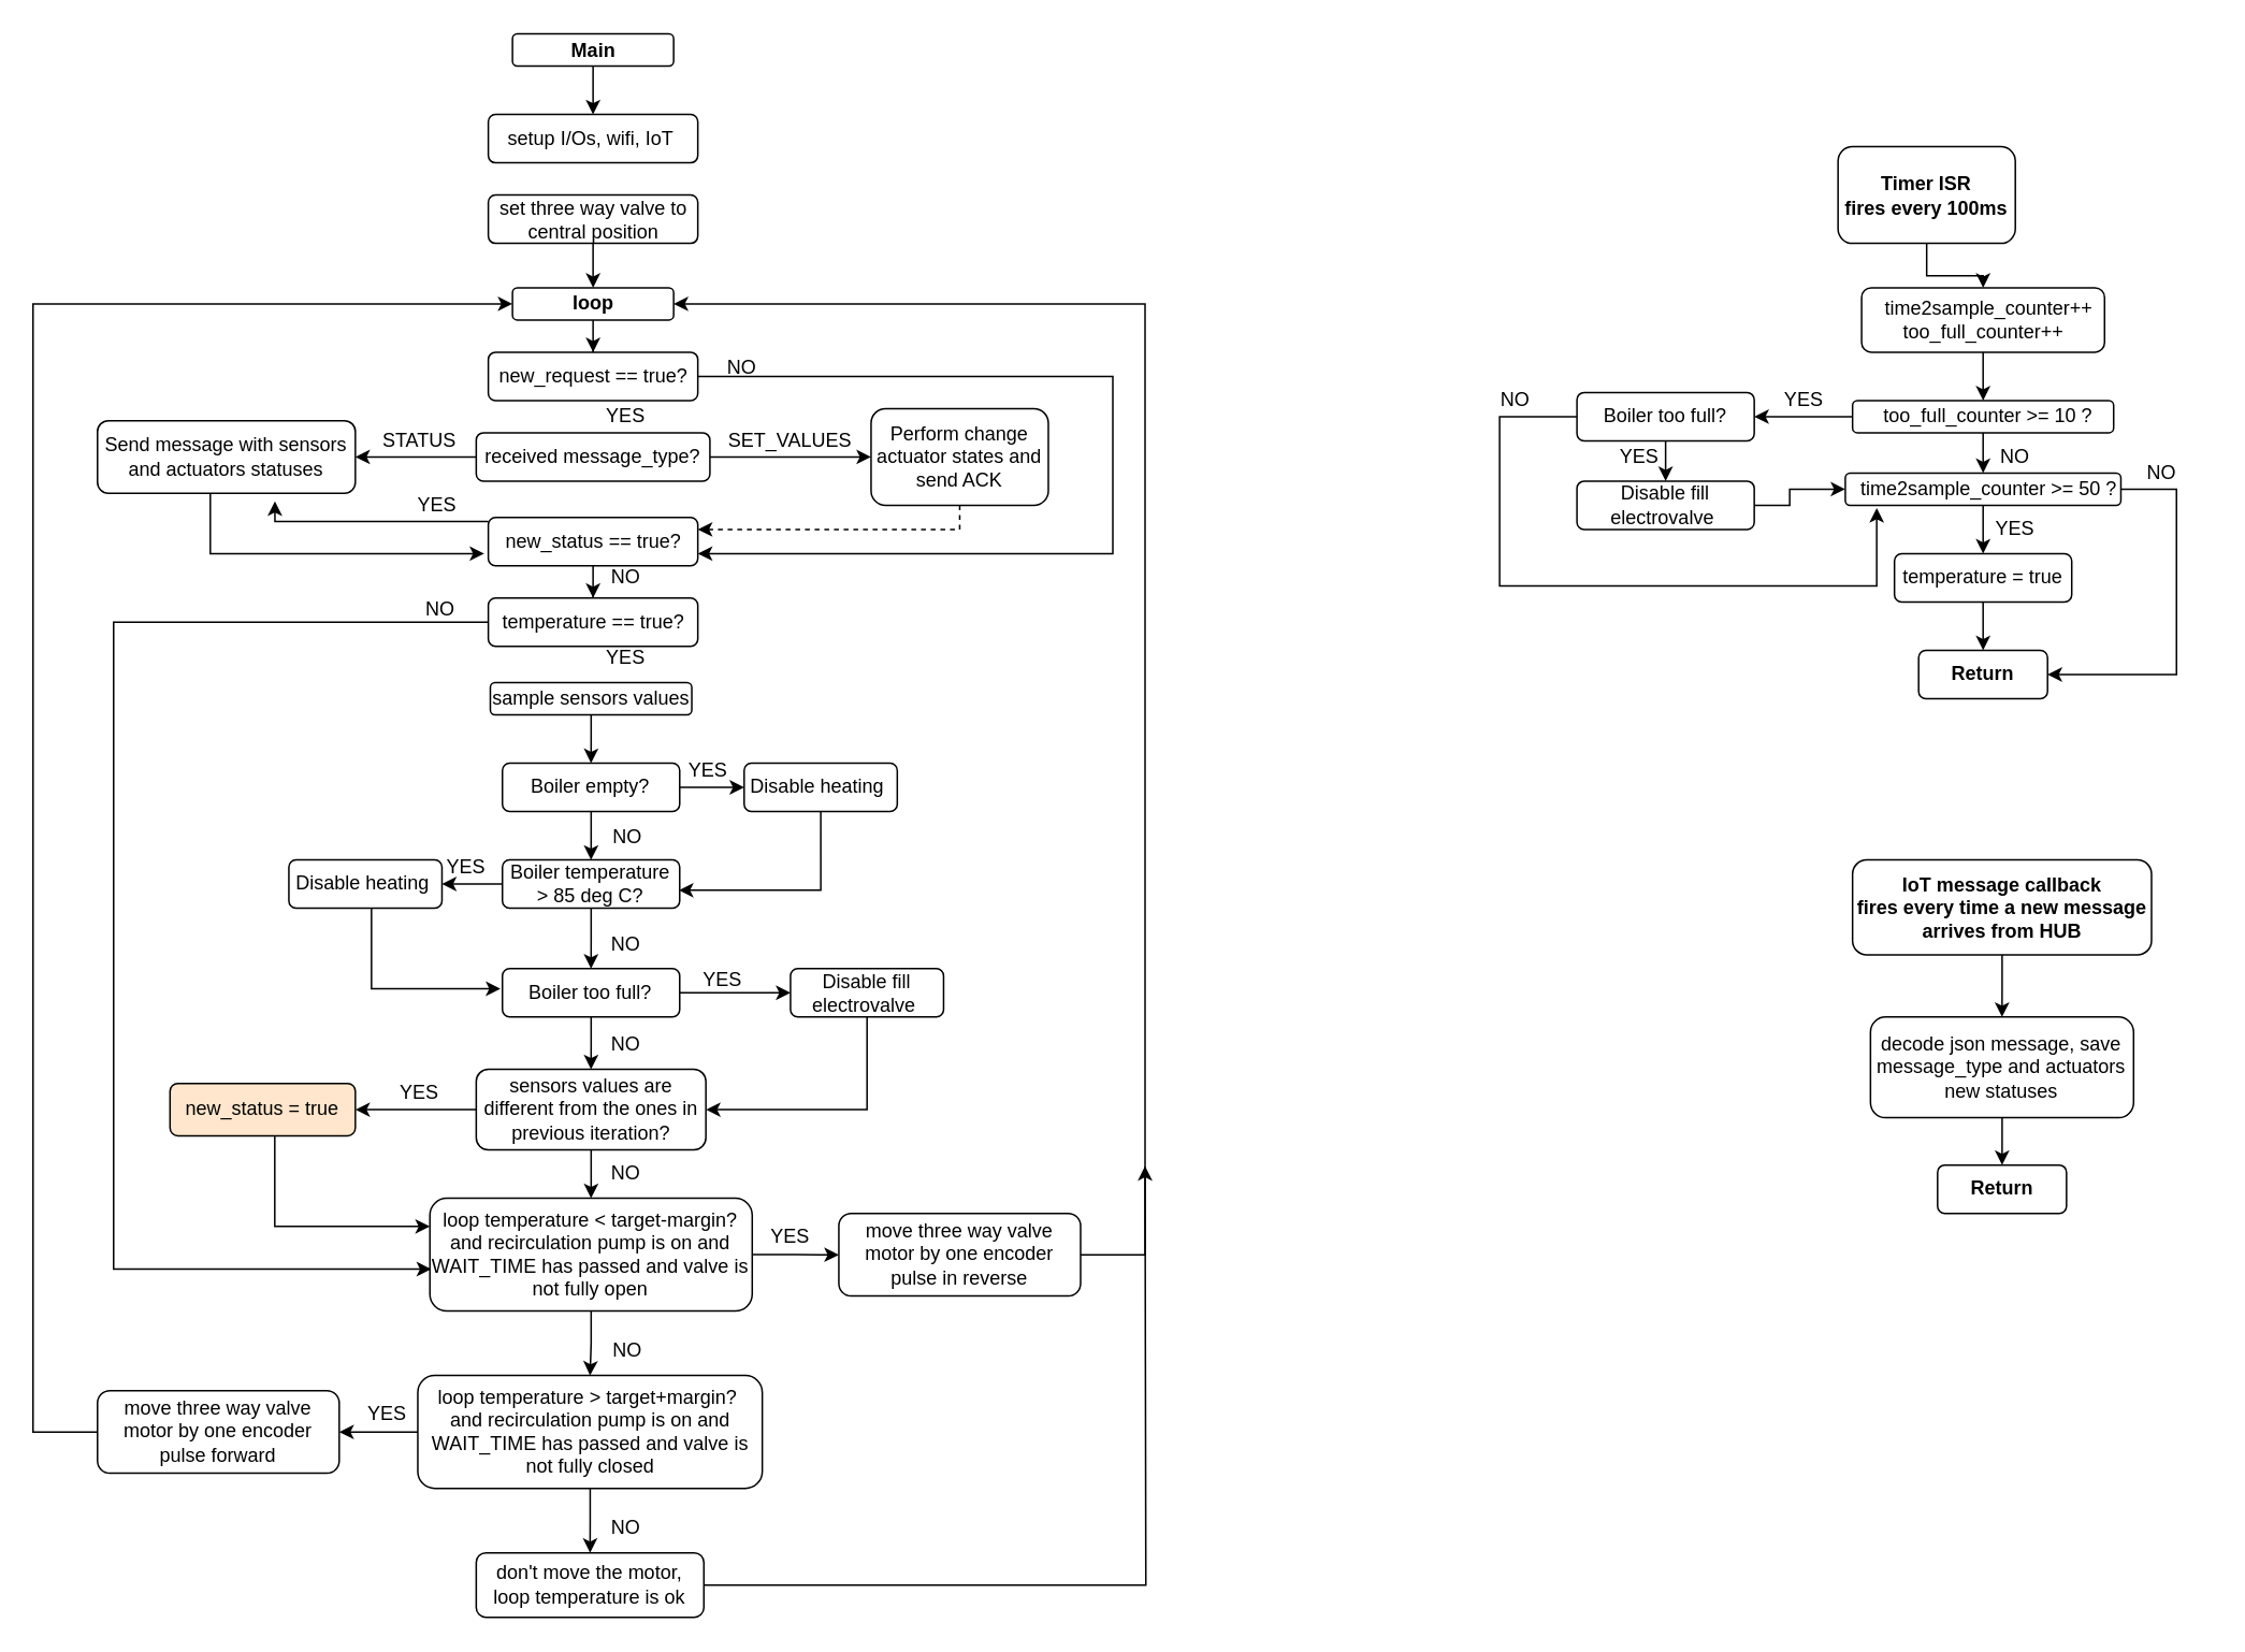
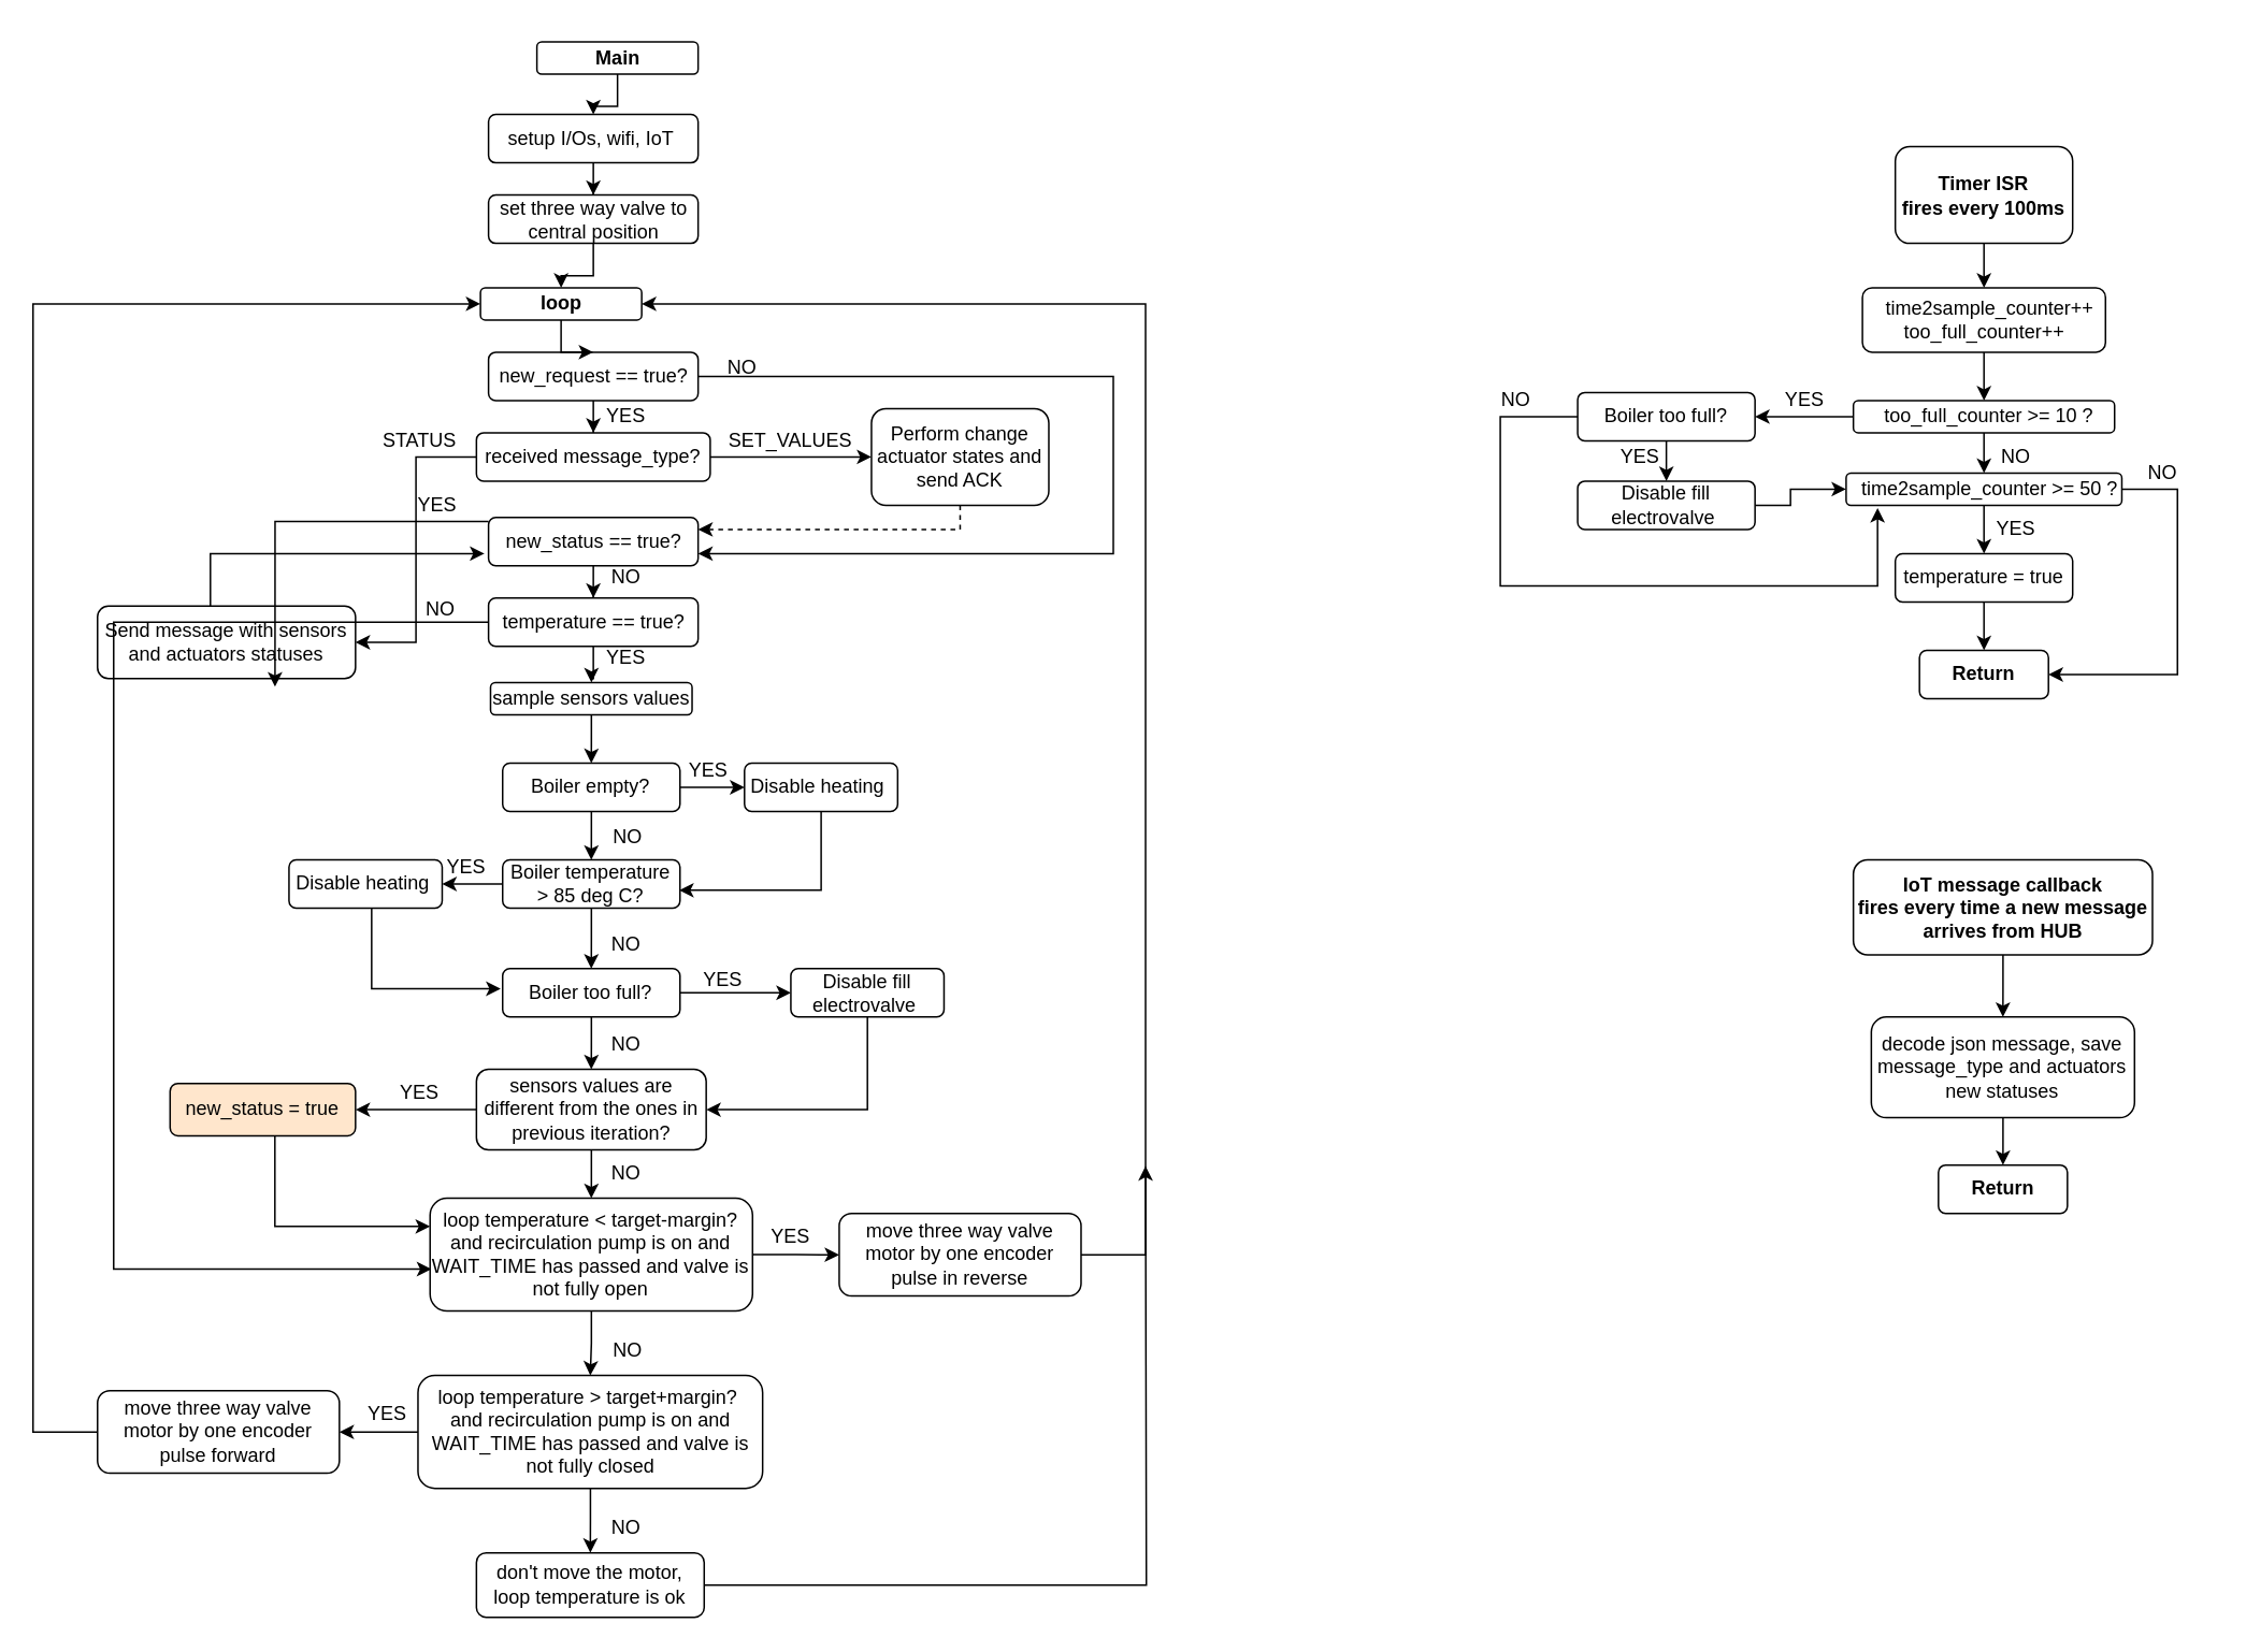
- <mxCell id="41" value="&lt;b&gt;Main&lt;br&gt;&lt;/b&gt;" style="rounded=1;whiteSpace=wrap;html=1;" parent="1" vertex="1"><mxGeometry x="317.5" y="20.5" width="100" height="20" as="geometry" /></mxCell>
+ <mxCell id="41" value="&lt;b&gt;Main&lt;br&gt;&lt;/b&gt;" style="rounded=1;whiteSpace=wrap;html=1;" parent="1" vertex="1"><mxGeometry x="332.5" y="25.5" width="100" height="20" as="geometry" /></mxCell>
+ <mxCell id="58" style="edgeStyle=orthogonalEdgeStyle;rounded=0;orthogonalLoop=1;jettySize=auto;html=1;entryX=0.5;entryY=0;entryDx=0;entryDy=0;" parent="1" source="59" target="57" edge="1"><mxGeometry relative="1" as="geometry" /></mxCell>
- <mxCell id="3" value="&lt;b&gt;Timer ISR&lt;br&gt;fires every 100ms&lt;br&gt;&lt;/b&gt;" style="rounded=1;whiteSpace=wrap;html=1;" parent="1" vertex="1"><mxGeometry x="1140" y="90.5" width="110" height="60" as="geometry" /></mxCell>
+ <mxCell id="3" value="&lt;b&gt;Timer ISR&lt;br&gt;fires every 100ms&lt;br&gt;&lt;/b&gt;" style="rounded=1;whiteSpace=wrap;html=1;" parent="1" vertex="1"><mxGeometry x="1175" y="90.5" width="110" height="60" as="geometry" /></mxCell>
- <mxCell id="54" value="&lt;b&gt;loop&lt;/b&gt;" style="rounded=1;whiteSpace=wrap;html=1;" parent="1" vertex="1"><mxGeometry x="317.5" y="178" width="100" height="20" as="geometry" /></mxCell>
+ <mxCell id="54" value="&lt;b&gt;loop&lt;/b&gt;" style="rounded=1;whiteSpace=wrap;html=1;" parent="1" vertex="1"><mxGeometry x="297.5" y="178" width="100" height="20" as="geometry" /></mxCell>
+ <mxCell id="42" style="edgeStyle=orthogonalEdgeStyle;rounded=0;orthogonalLoop=1;jettySize=auto;html=1;entryX=0.5;entryY=0;entryDx=0;entryDy=0;" parent="1" source="44" target="47" edge="1"><mxGeometry relative="1" as="geometry" /></mxCell>
- <mxCell id="49" value="Send message with sensors and actuators statuses" style="rounded=1;whiteSpace=wrap;html=1;" parent="1" vertex="1"><mxGeometry x="60" y="260.5" width="160" height="45" as="geometry" /></mxCell>
+ <mxCell id="49" value="Send message with sensors and actuators statuses" style="rounded=1;whiteSpace=wrap;html=1;" parent="1" vertex="1"><mxGeometry x="60" y="375.5" width="160" height="45" as="geometry" /></mxCell>
+ <mxCell id="64" style="edgeStyle=orthogonalEdgeStyle;rounded=0;orthogonalLoop=1;jettySize=auto;html=1;" parent="1" source="66" target="68" edge="1"><mxGeometry relative="1" as="geometry" /></mxCell>
